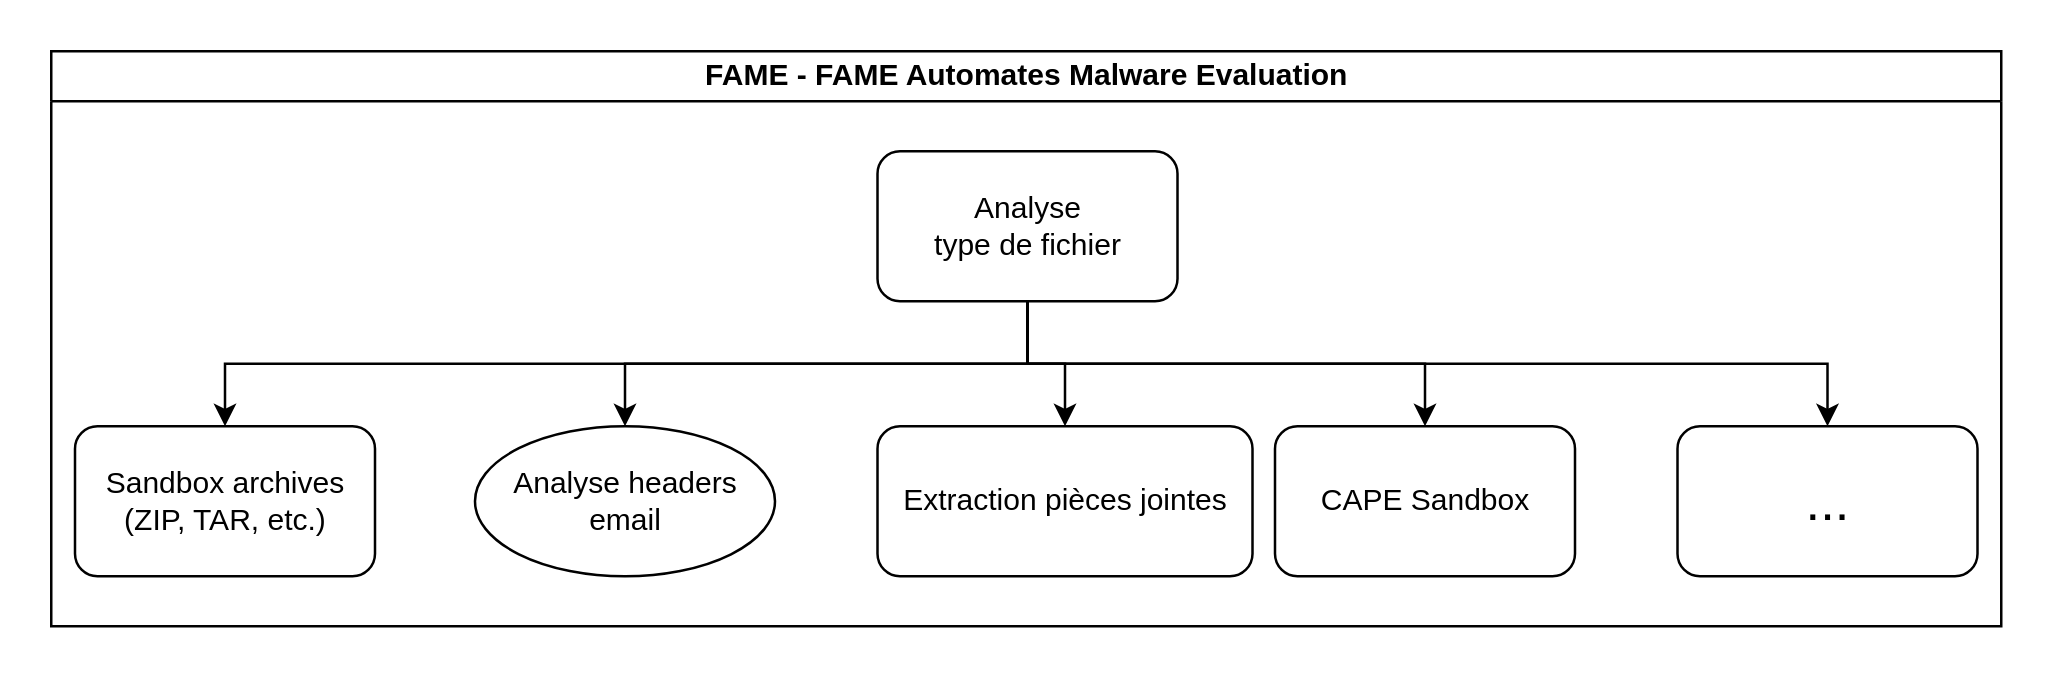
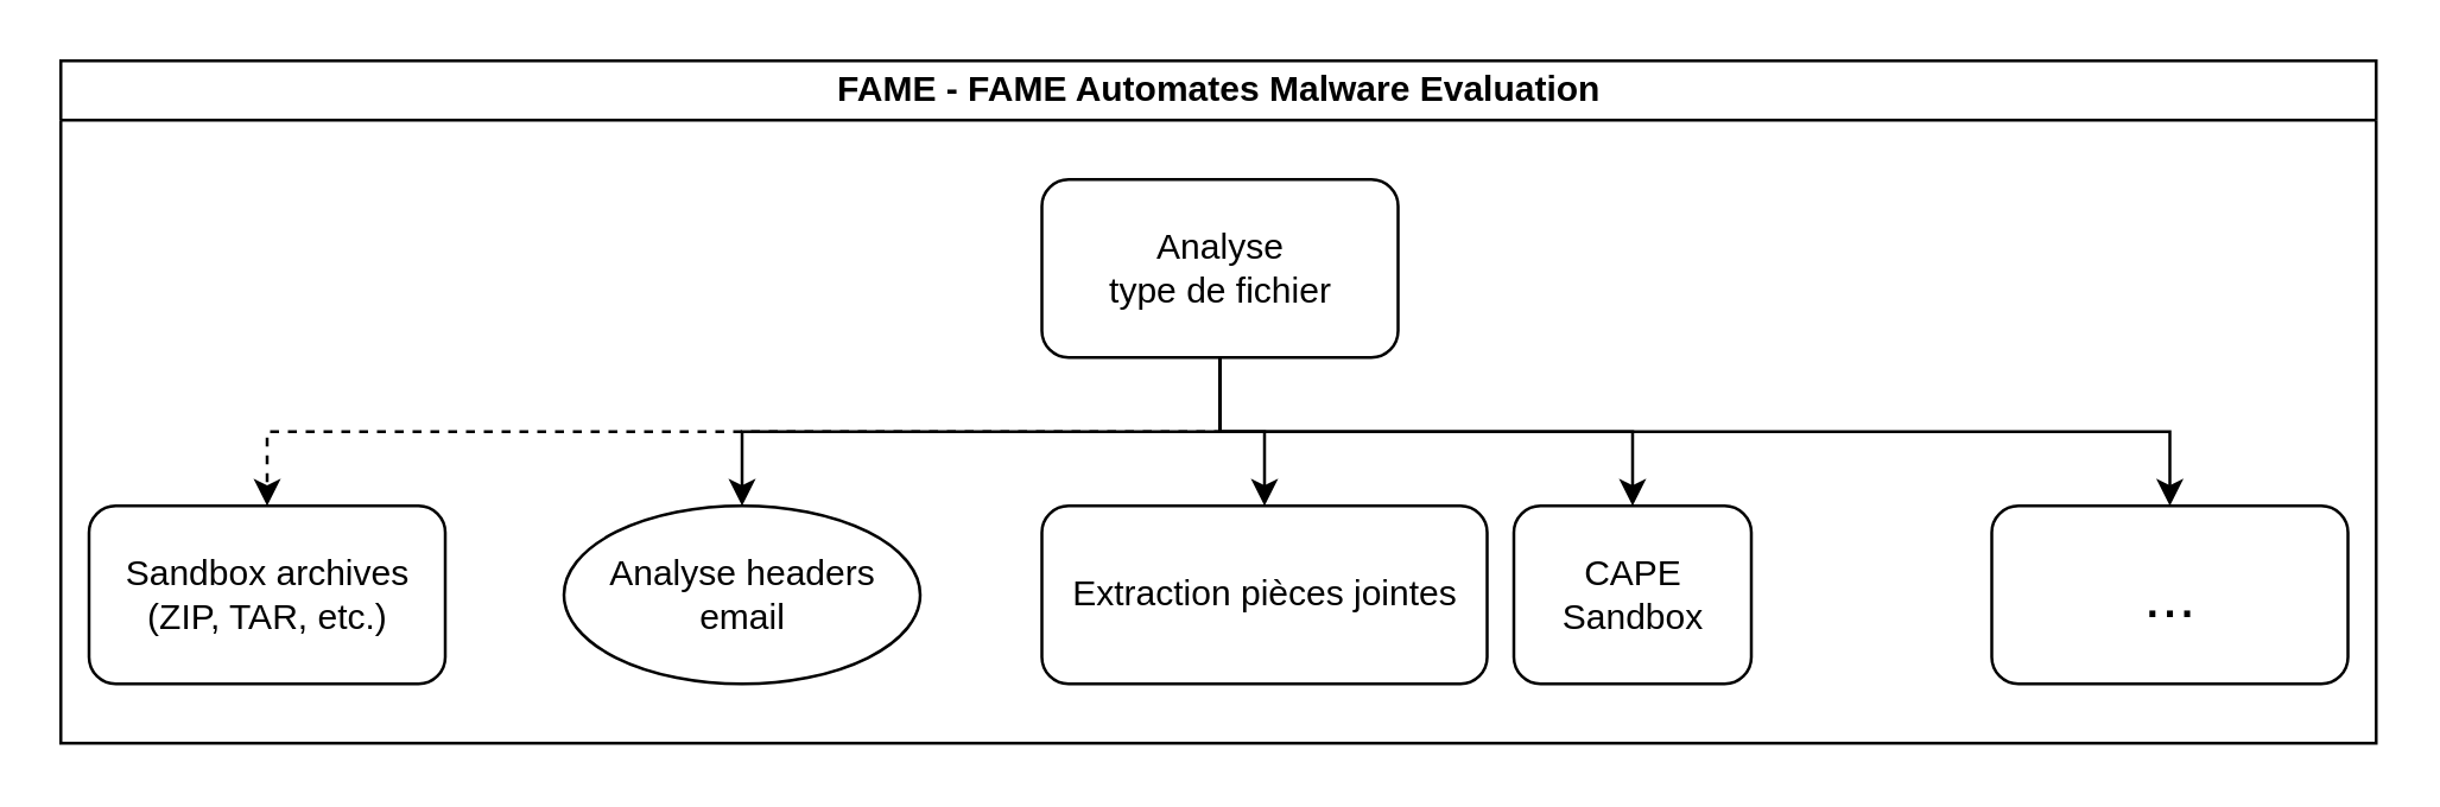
- <mxCell id="10" value="" style="edgeStyle=elbowEdgeStyle;elbow=vertical;endArrow=classic;html=1;rounded=0;fontSize=21;entryX=0.5;entryY=0;entryDx=0;entryDy=0;exitX=0.5;exitY=1;exitDx=0;exitDy=0;" parent="2" source="3" target="4" edge="1"><mxGeometry width="50" height="50" relative="1" as="geometry"><mxPoint x="400.5" y="110" as="sourcePoint" /><mxPoint x="399.5" y="160" as="targetPoint" /></mxGeometry></mxCell>
+ <mxCell id="10" value="" style="edgeStyle=elbowEdgeStyle;elbow=vertical;endArrow=classic;html=1;rounded=0;fontSize=21;entryX=0.5;entryY=0;entryDx=0;entryDy=0;exitX=0.5;exitY=1;exitDx=0;exitDy=0;dashed=1;" parent="2" source="3" target="4" edge="1"><mxGeometry width="50" height="50" relative="1" as="geometry"><mxPoint x="400.5" y="110" as="sourcePoint" /><mxPoint x="399.5" y="160" as="targetPoint" /></mxGeometry></mxCell>
- <mxCell id="7" value="CAPE Sandbox" style="rounded=1;whiteSpace=wrap;html=1;" parent="2" vertex="1"><mxGeometry x="489.5" y="150" width="120" height="60" as="geometry" /></mxCell>
+ <mxCell id="7" value="CAPE Sandbox" style="rounded=1;whiteSpace=wrap;html=1;" parent="2" vertex="1"><mxGeometry x="489.5" y="150" width="80" height="60" as="geometry" /></mxCell>
